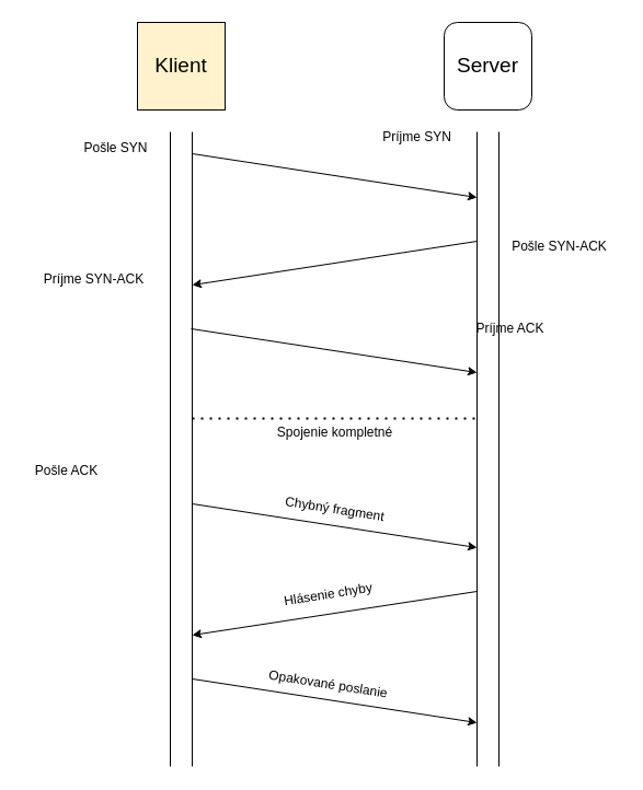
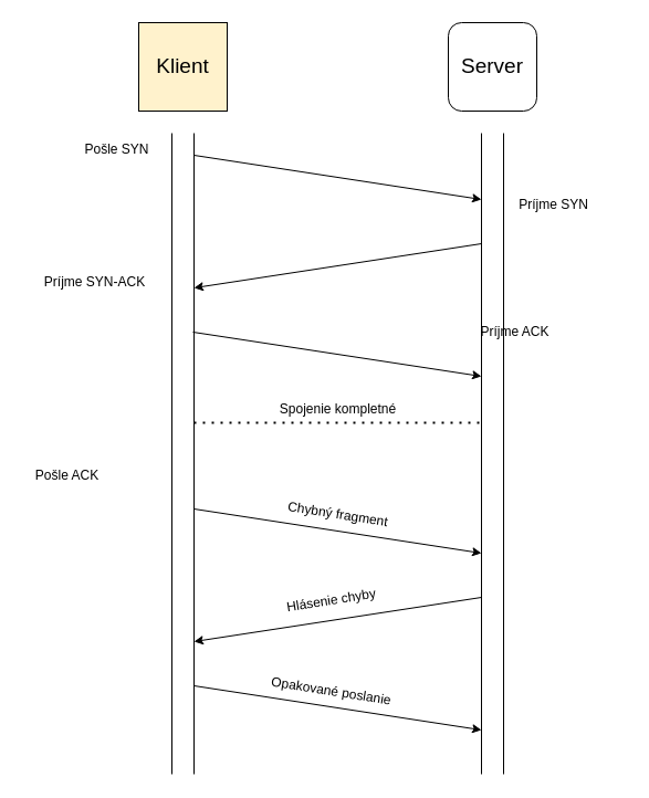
- <mxCell id="10" value="Príjme SYN" style="text;html=1;align=center;verticalAlign=middle;resizable=0;points=[];autosize=1;strokeColor=none;fillColor=none;" vertex="1" parent="1"><mxGeometry x="335" y="110" width="90" height="30" as="geometry" /></mxCell>
+ <mxCell id="10" value="Príjme SYN" style="text;html=1;align=center;verticalAlign=middle;resizable=0;points=[];autosize=1;strokeColor=none;fillColor=none;" vertex="1" parent="1"><mxGeometry x="455" y="170" width="90" height="30" as="geometry" /></mxCell>
- <mxCell id="12" value="Pošle SYN-ACK" style="text;html=1;align=center;verticalAlign=middle;resizable=0;points=[];autosize=1;strokeColor=none;fillColor=none;" vertex="1" parent="1"><mxGeometry x="455" y="210" width="110" height="30" as="geometry" /></mxCell>
- <mxCell id="18" value="Spojenie kompletné" style="text;html=1;align=center;verticalAlign=middle;resizable=0;points=[];autosize=1;strokeColor=none;fillColor=none;" vertex="1" parent="1"><mxGeometry x="240" y="380" width="130" height="30" as="geometry" /></mxCell>
+ <mxCell id="18" value="Spojenie kompletné" style="text;html=1;align=center;verticalAlign=middle;resizable=0;points=[];autosize=1;strokeColor=none;fillColor=none;" vertex="1" parent="1"><mxGeometry x="240" y="355" width="130" height="30" as="geometry" /></mxCell>
